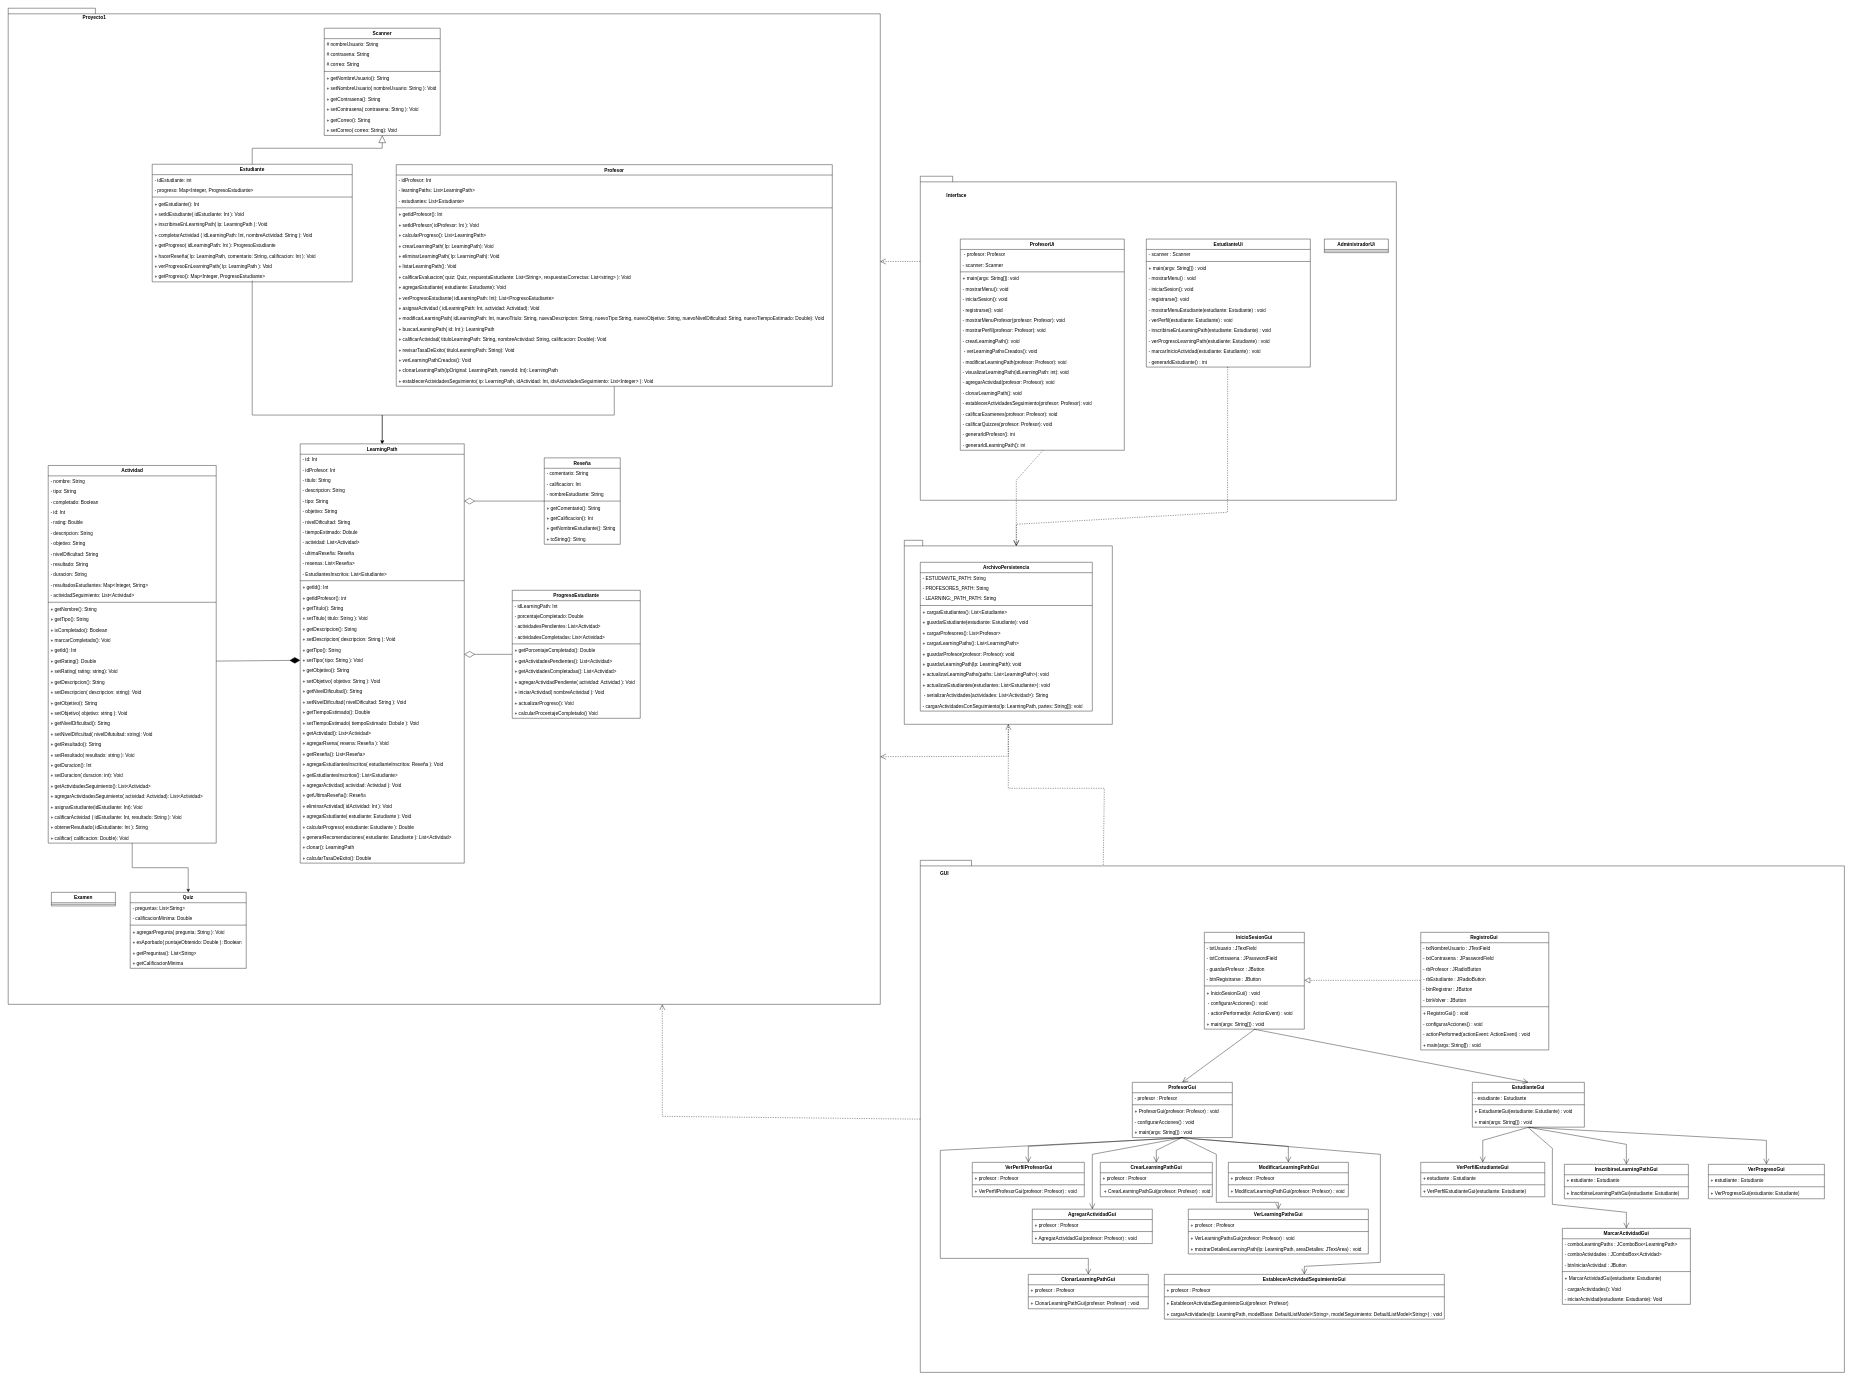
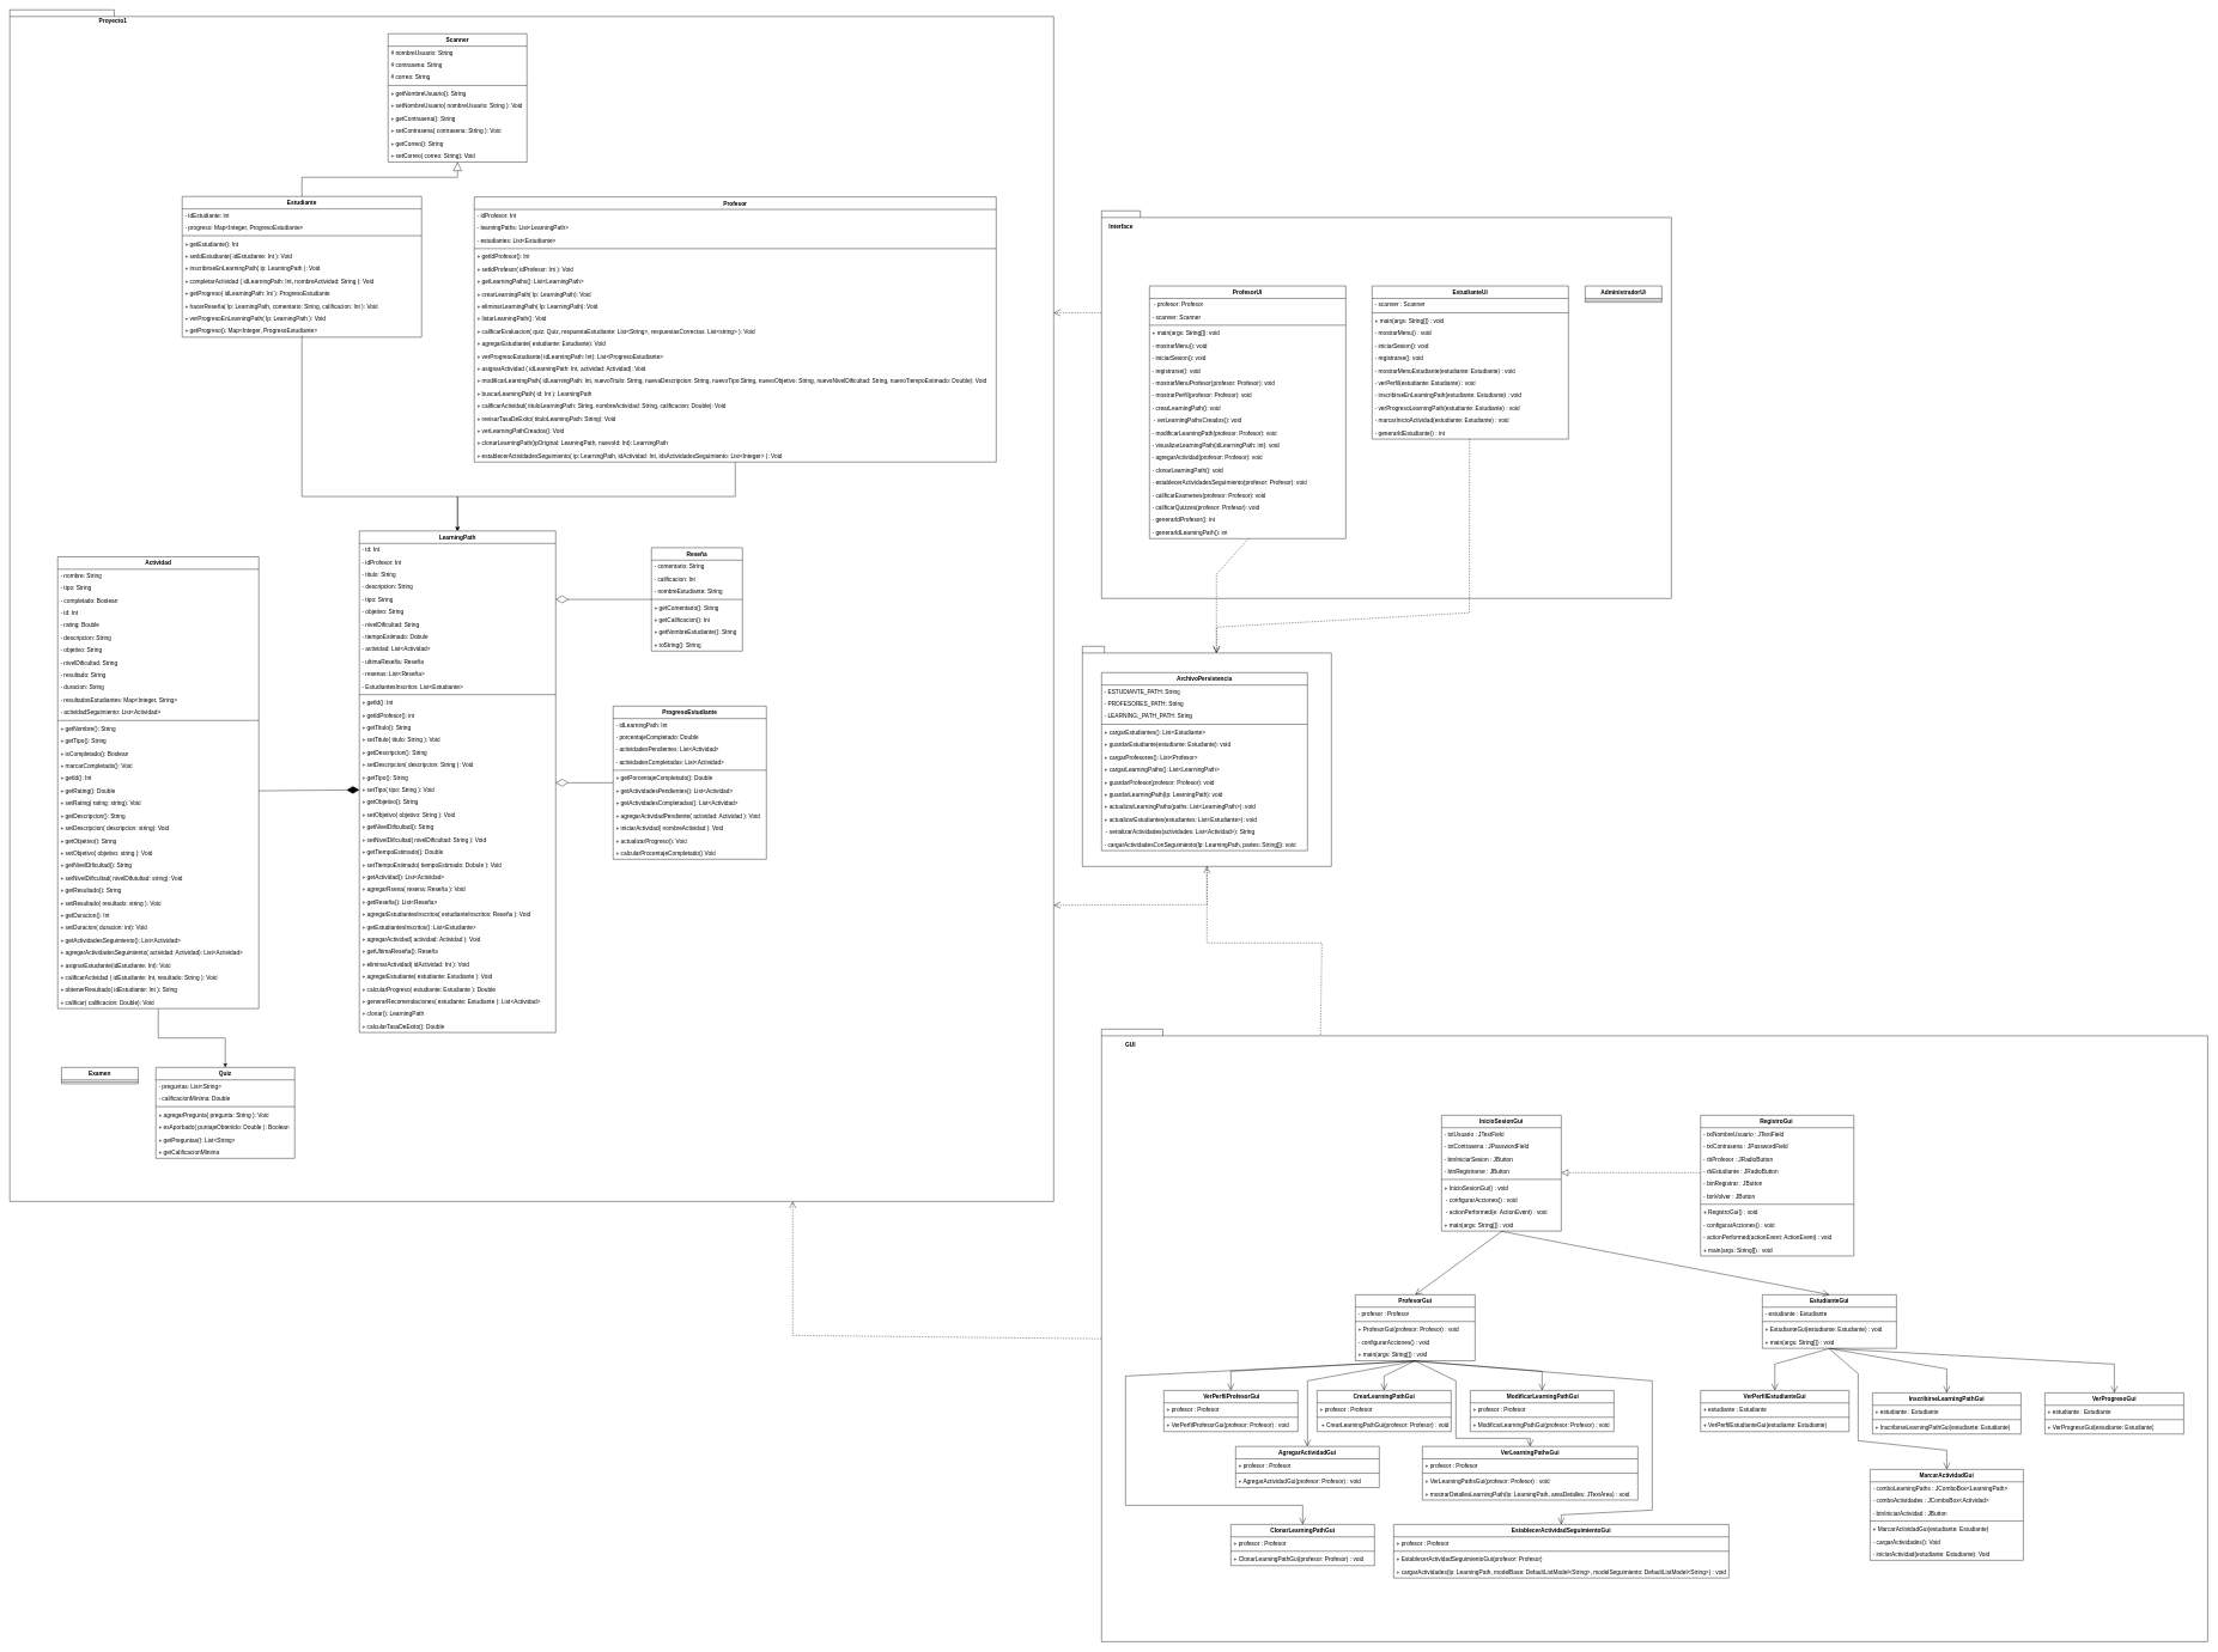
- <mxCell id="322" value="Interface" style="text;align=center;fontStyle=1;verticalAlign=middle;spacingLeft=3;spacingRight=3;strokeColor=none;rotatable=0;points=[[0,0.5],[1,0.5]];portConstraint=eastwest;html=1;" parent="1" vertex="1"><mxGeometry x="2350" y="475" width="80" height="26" as="geometry" /></mxCell>
+ <mxCell id="322" value="Interface" style="text;align=center;fontStyle=1;verticalAlign=middle;spacingLeft=3;spacingRight=3;strokeColor=none;rotatable=0;points=[[0,0.5],[1,0.5]];portConstraint=eastwest;html=1;" parent="1" vertex="1"><mxGeometry x="2300" y="460" width="80" height="26" as="geometry" /></mxCell>
- <mxCell id="65" value="+ calcularProgreso(): List&amp;lt;LearningPath&amp;gt;" style="text;strokeColor=none;fillColor=none;align=left;verticalAlign=top;spacingLeft=4;spacingRight=4;overflow=hidden;rotatable=0;points=[[0,0.5],[1,0.5]];portConstraint=eastwest;whiteSpace=wrap;html=1;" parent="58" vertex="1"><mxGeometry y="164" width="1090" height="26" as="geometry" /></mxCell>
+ <mxCell id="65" value="+ getLearningPaths(): List&amp;lt;LearningPath&amp;gt;" style="text;strokeColor=none;fillColor=none;align=left;verticalAlign=top;spacingLeft=4;spacingRight=4;overflow=hidden;rotatable=0;points=[[0,0.5],[1,0.5]];portConstraint=eastwest;whiteSpace=wrap;html=1;" parent="58" vertex="1"><mxGeometry y="164" width="1090" height="26" as="geometry" /></mxCell>
- <mxCell id="227" value="- guardarProfesor : JButton&amp;nbsp;&amp;nbsp;" style="text;strokeColor=none;fillColor=none;align=left;verticalAlign=top;spacingLeft=4;spacingRight=4;overflow=hidden;rotatable=0;points=[[0,0.5],[1,0.5]];portConstraint=eastwest;whiteSpace=wrap;html=1;" parent="224" vertex="1"><mxGeometry y="78" width="250" height="26" as="geometry" /></mxCell>
+ <mxCell id="227" value="- btnIniciarSesion : JButton&amp;nbsp;&amp;nbsp;" style="text;strokeColor=none;fillColor=none;align=left;verticalAlign=top;spacingLeft=4;spacingRight=4;overflow=hidden;rotatable=0;points=[[0,0.5],[1,0.5]];portConstraint=eastwest;whiteSpace=wrap;html=1;" parent="224" vertex="1"><mxGeometry y="78" width="250" height="26" as="geometry" /></mxCell>
